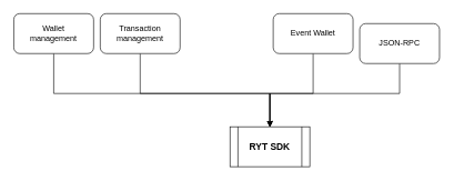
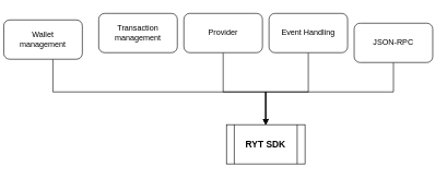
- <mxCell id="4" value="Wallet &lt;br&gt;management" style="rounded=1;whiteSpace=wrap;html=1;" vertex="1" parent="1"><mxGeometry x="20" y="20" width="120" height="60" as="geometry" /></mxCell>
+ <mxCell id="4" value="Wallet &lt;br&gt;management" style="rounded=1;whiteSpace=wrap;html=1;" vertex="1" parent="1"><mxGeometry x="5" y="30" width="120" height="60" as="geometry" /></mxCell>
+ <mxCell id="8" value="&lt;span style=&quot;white-space-collapse: preserve;&quot;&gt;&lt;font style=&quot;font-size: 12px;&quot; face=&quot;Helvetica&quot;&gt;Provider&lt;/font&gt;&lt;/span&gt;" style="rounded=1;whiteSpace=wrap;html=1;" vertex="1" parent="1"><mxGeometry x="280" y="20" width="120" height="60" as="geometry" /></mxCell>
- <mxCell id="10" value="&lt;span id=&quot;docs-internal-guid-2b0c5f49-7fff-e697-5f8d-0764dbf99335&quot;&gt;&lt;span style=&quot;background-color: transparent; font-variant-numeric: normal; font-variant-east-asian: normal; font-variant-alternates: normal; font-variant-position: normal; vertical-align: baseline; white-space-collapse: preserve;&quot;&gt;&lt;font style=&quot;font-size: 12px;&quot; face=&quot;Helvetica&quot;&gt;Event Wallet&lt;/font&gt;&lt;/span&gt;&lt;/span&gt;" style="rounded=1;whiteSpace=wrap;html=1;" vertex="1" parent="1"><mxGeometry x="410" y="20" width="120" height="60" as="geometry" /></mxCell>
+ <mxCell id="10" value="&lt;span id=&quot;docs-internal-guid-2b0c5f49-7fff-e697-5f8d-0764dbf99335&quot;&gt;&lt;span style=&quot;background-color: transparent; font-variant-numeric: normal; font-variant-east-asian: normal; font-variant-alternates: normal; font-variant-position: normal; vertical-align: baseline; white-space-collapse: preserve;&quot;&gt;&lt;font style=&quot;font-size: 12px;&quot; face=&quot;Helvetica&quot;&gt;Event Handling&lt;/font&gt;&lt;/span&gt;&lt;/span&gt;" style="rounded=1;whiteSpace=wrap;html=1;" vertex="1" parent="1"><mxGeometry x="410" y="20" width="120" height="60" as="geometry" /></mxCell>
- <mxCell id="5" style="edgeStyle=orthogonalEdgeStyle;rounded=0;orthogonalLoop=1;jettySize=auto;html=1;entryX=0.5;entryY=0;entryDx=0;entryDy=0;" edge="1" parent="1" source="6" target="2"><mxGeometry relative="1" as="geometry"><Array as="points"><mxPoint x="210" y="140" /><mxPoint x="405" y="140" /></Array></mxGeometry></mxCell>
+ <mxCell id="7" style="edgeStyle=orthogonalEdgeStyle;rounded=0;orthogonalLoop=1;jettySize=auto;html=1;entryX=0.5;entryY=0;entryDx=0;entryDy=0;" edge="1" parent="1" source="8" target="2"><mxGeometry relative="1" as="geometry"><Array as="points"><mxPoint x="340" y="140" /><mxPoint x="405" y="140" /></Array></mxGeometry></mxCell>
